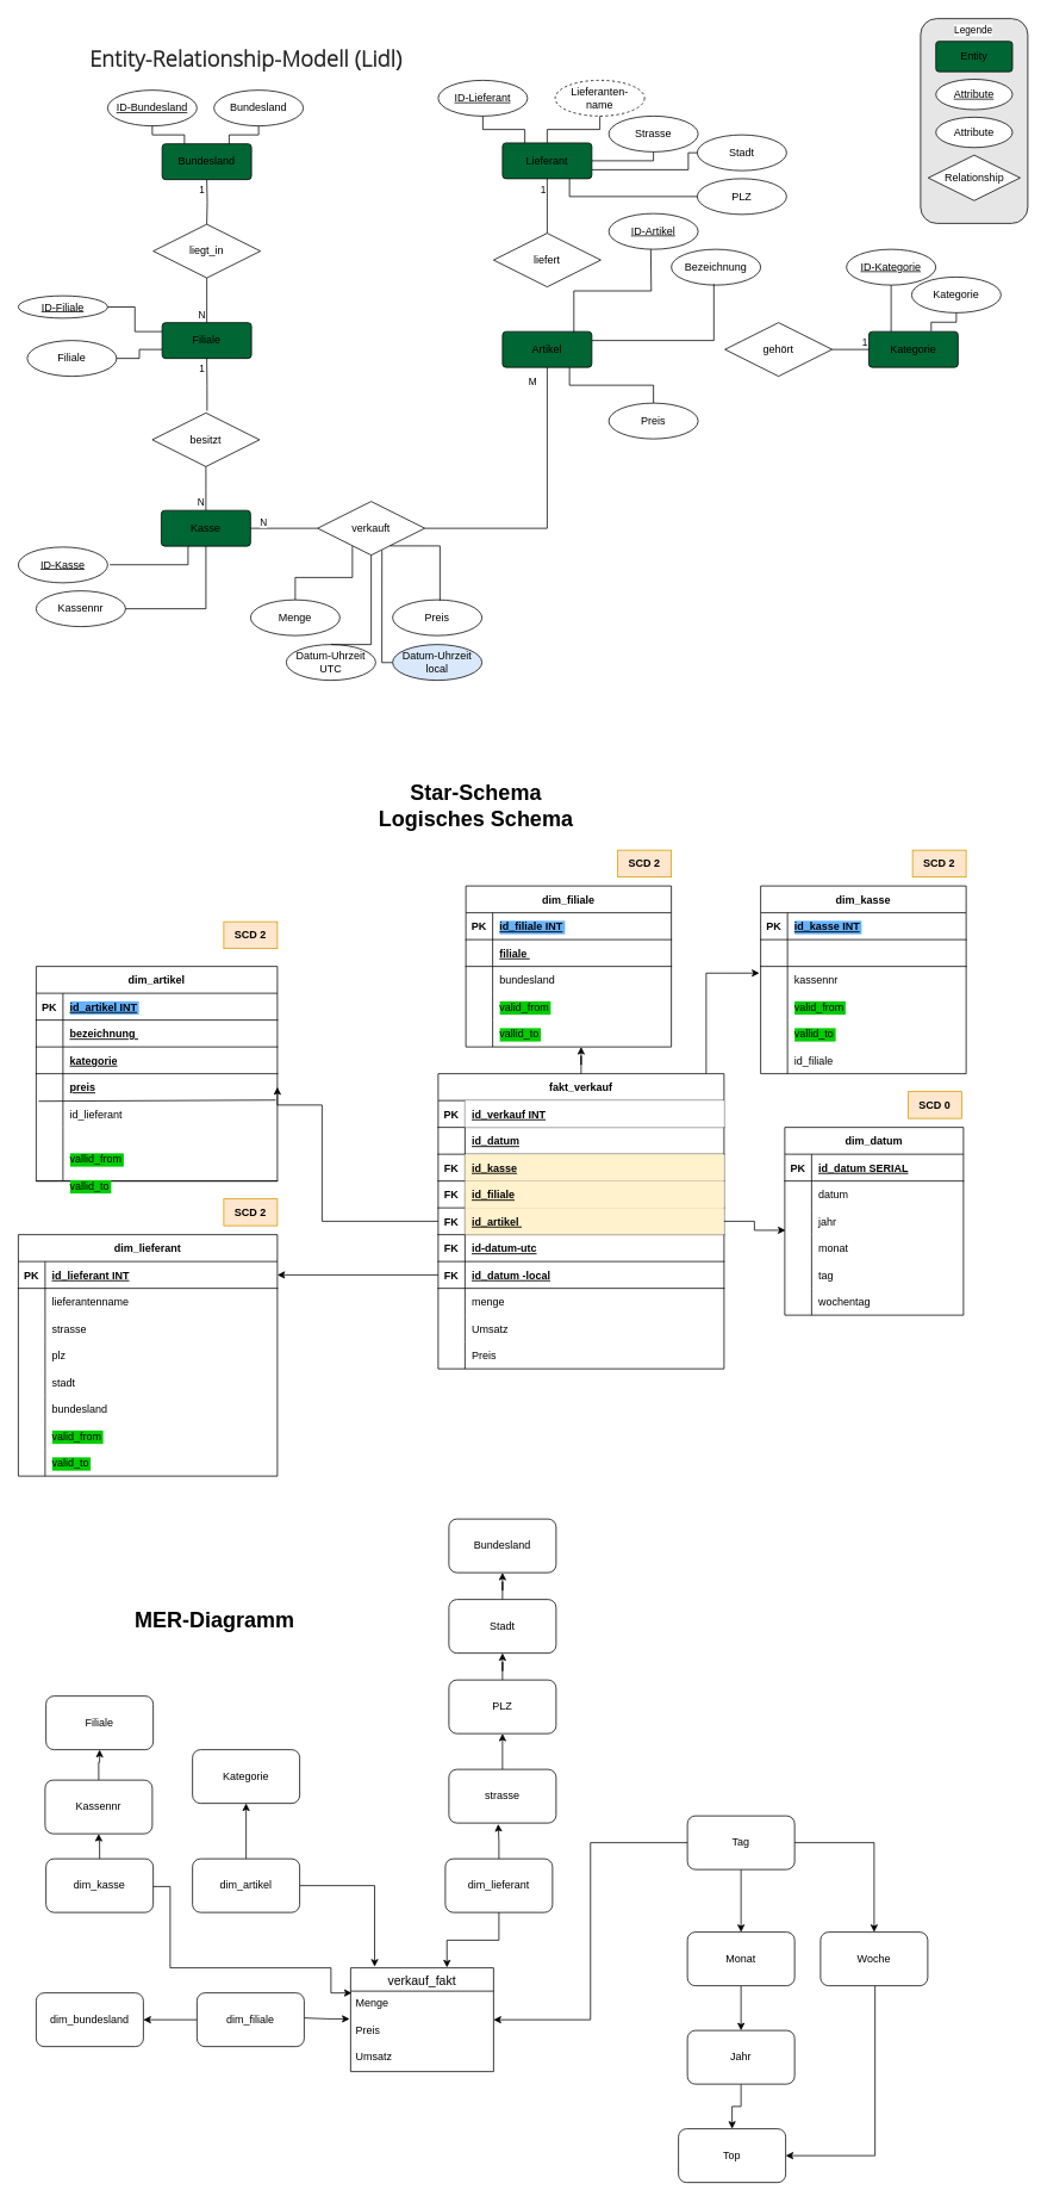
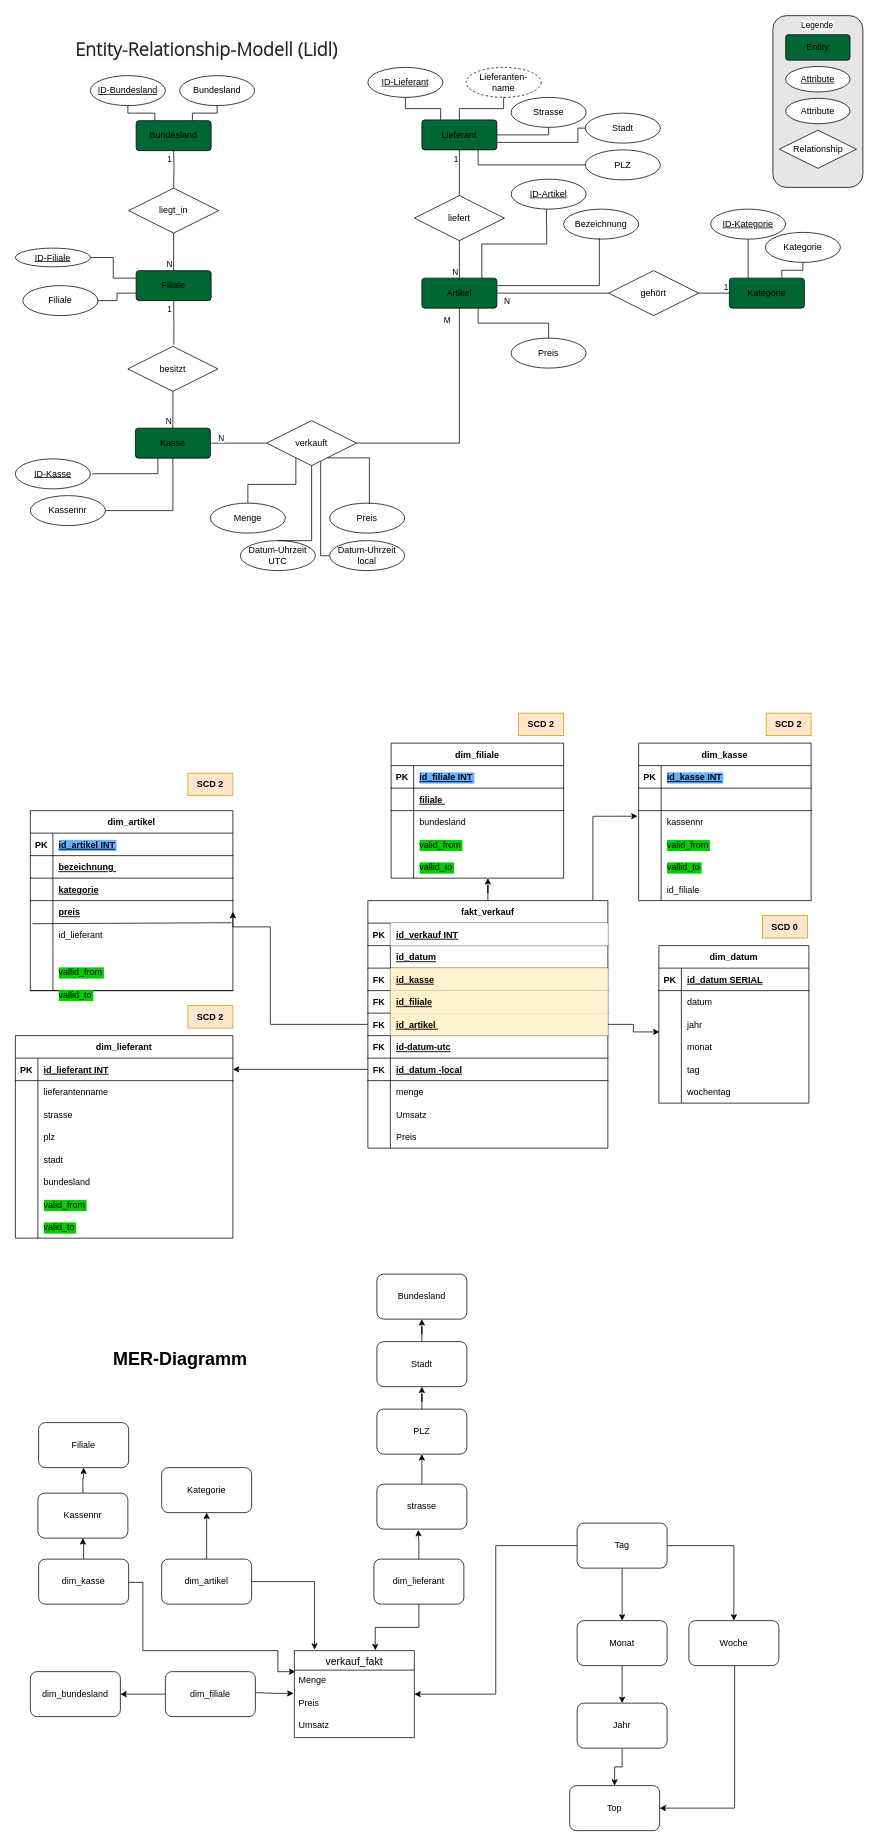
+ <mxCell id="22" value="" style="endArrow=none;html=1;rounded=0;strokeColor=default;align=center;verticalAlign=middle;fontFamily=Helvetica;fontSize=11;fontColor=default;labelBackgroundColor=default;edgeStyle=orthogonalEdgeStyle;exitX=0.5;exitY=1;exitDx=0;exitDy=0;entryX=0.5;entryY=0;entryDx=0;entryDy=0;" parent="1" source="17" target="3" edge="1"><mxGeometry relative="1" as="geometry"><mxPoint x="602" y="289" as="sourcePoint" /><mxPoint x="602" y="349" as="targetPoint" /></mxGeometry></mxCell>
+ <mxCell id="23" value="N" style="resizable=0;html=1;whiteSpace=wrap;align=right;verticalAlign=bottom;fontFamily=Helvetica;fontSize=11;fontColor=default;labelBackgroundColor=default;" parent="22" connectable="0" vertex="1"><mxGeometry x="1" relative="1" as="geometry" /></mxCell>
+ <mxCell id="24" value="" style="endArrow=none;html=1;rounded=0;strokeColor=default;align=center;verticalAlign=middle;fontFamily=Helvetica;fontSize=11;fontColor=default;labelBackgroundColor=default;edgeStyle=orthogonalEdgeStyle;exitX=0;exitY=0.5;exitDx=0;exitDy=0;entryX=1;entryY=0.5;entryDx=0;entryDy=0;" parent="1" source="19" target="3" edge="1"><mxGeometry relative="1" as="geometry"><mxPoint x="542" y="289" as="sourcePoint" /><mxPoint x="702" y="289" as="targetPoint" /></mxGeometry></mxCell>
+ <mxCell id="25" value="N" style="resizable=0;html=1;whiteSpace=wrap;align=right;verticalAlign=bottom;fontFamily=Helvetica;fontSize=11;fontColor=default;labelBackgroundColor=default;" parent="24" connectable="0" vertex="1"><mxGeometry x="1" relative="1" as="geometry"><mxPoint x="19" y="19" as="offset" /></mxGeometry></mxCell>
- <mxCell id="79" value="Datum-Uhrzeit&lt;div&gt;local&lt;/div&gt;" style="ellipse;whiteSpace=wrap;html=1;align=center;fillColor=#dae8fc;" parent="1" vertex="1"><mxGeometry x="439" y="720" width="100" height="40" as="geometry" /></mxCell>
+ <mxCell id="79" value="Datum-Uhrzeit&lt;div&gt;local&lt;/div&gt;" style="ellipse;whiteSpace=wrap;html=1;align=center;" parent="1" vertex="1"><mxGeometry x="439" y="720" width="100" height="40" as="geometry" /></mxCell>
- <mxCell id="81" value="&lt;b&gt;&lt;font style=&quot;font-size: 24px;&quot;&gt;Star-Schema&lt;/font&gt;&lt;/b&gt;&lt;div&gt;&lt;b&gt;&lt;font style=&quot;font-size: 24px;&quot;&gt;Logisches Schema&lt;/font&gt;&lt;/b&gt;&lt;/div&gt;" style="text;html=1;align=center;verticalAlign=middle;whiteSpace=wrap;rounded=0;" parent="1" vertex="1"><mxGeometry x="420" y="880" width="225" height="40" as="geometry" /></mxCell>
